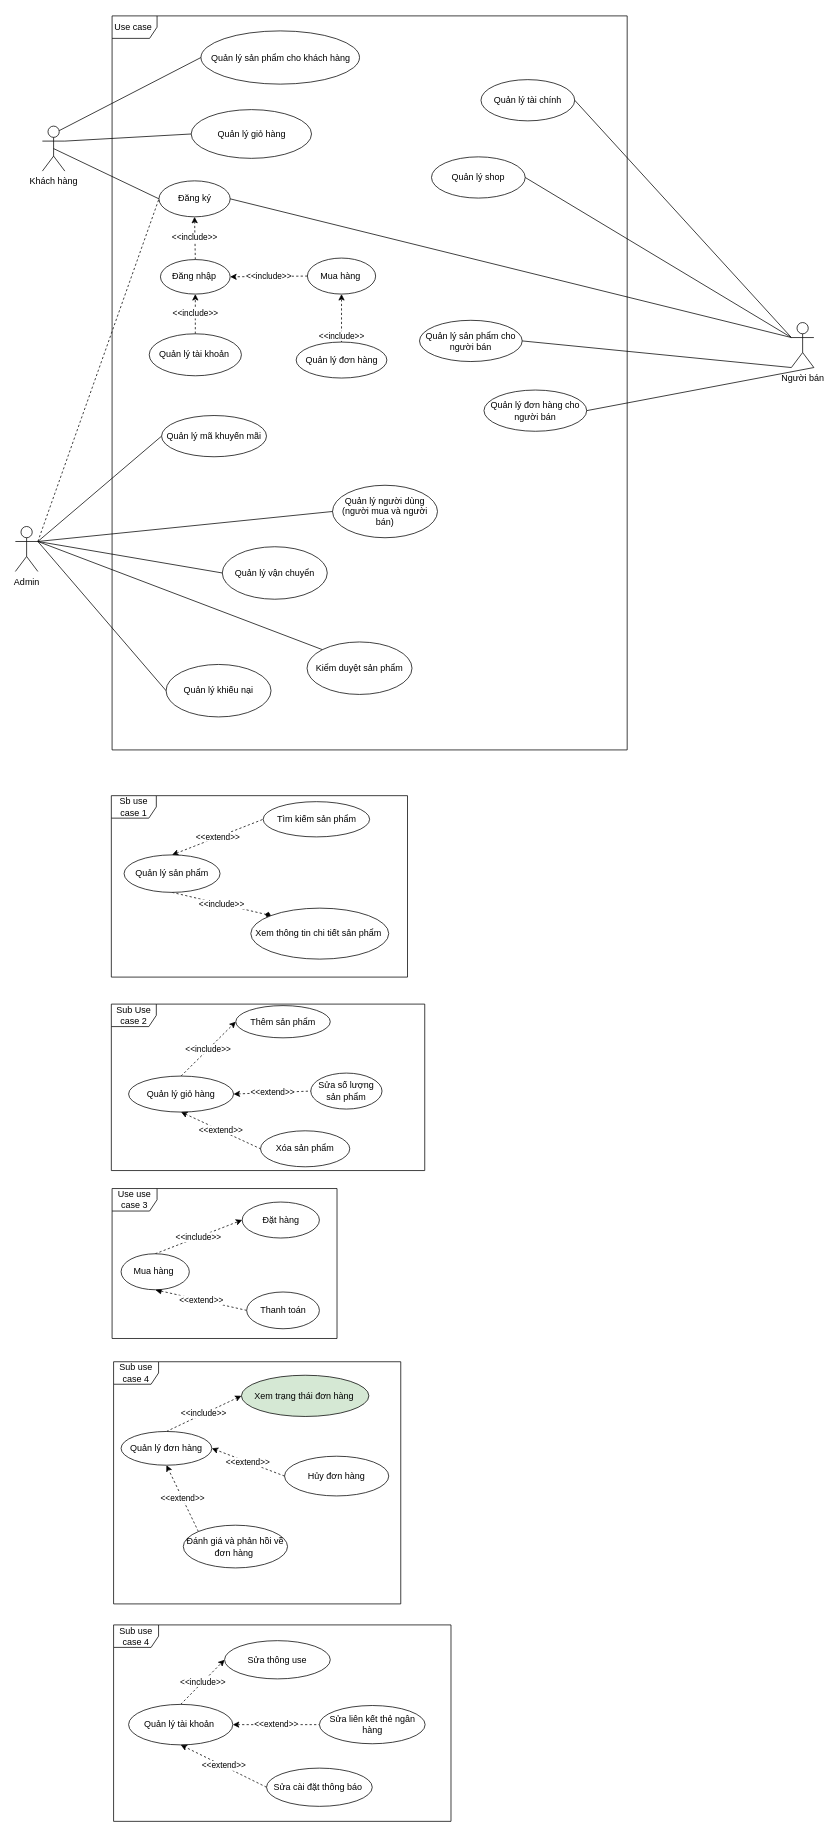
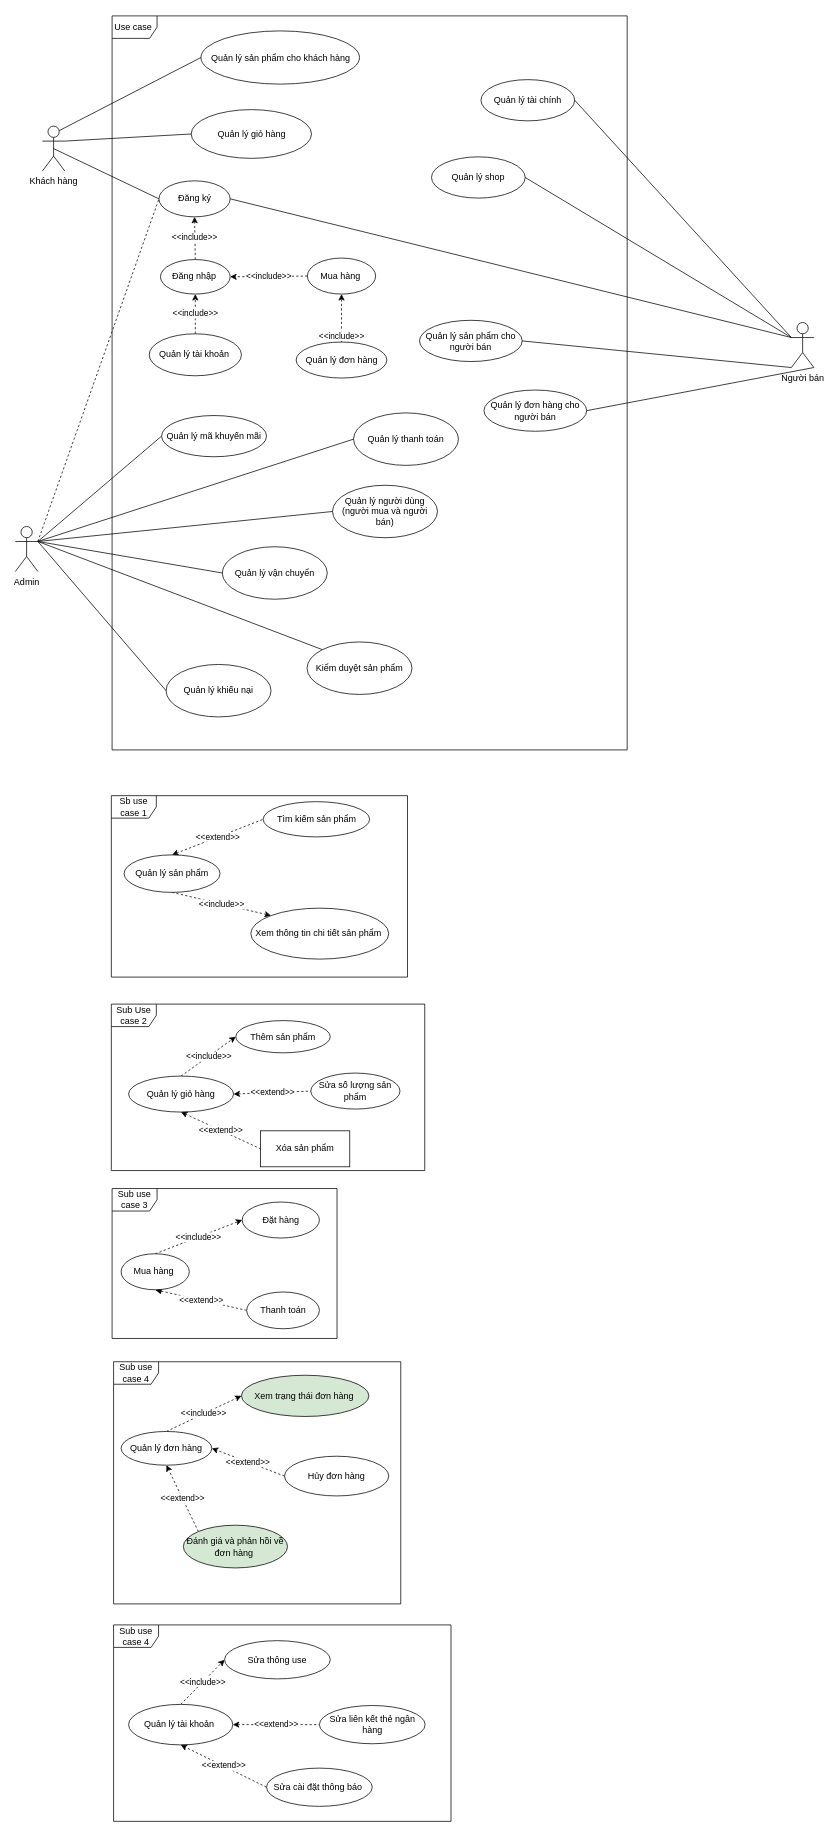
+ <mxCell id="69" value="Quản lý thanh toán" style="ellipse;whiteSpace=wrap;html=1;" parent="1" vertex="1"><mxGeometry x="471" y="549.5" width="140" height="70" as="geometry" /></mxCell>
+ <mxCell id="72" style="rounded=0;orthogonalLoop=1;jettySize=auto;html=1;exitX=1;exitY=0.333;exitDx=0;exitDy=0;exitPerimeter=0;entryX=0;entryY=0.5;entryDx=0;entryDy=0;endArrow=none;startFill=0;" parent="1" source="65" target="69" edge="1"><mxGeometry relative="1" as="geometry"><mxPoint x="60" y="731" as="sourcePoint" /><mxPoint x="271" y="594" as="targetPoint" /></mxGeometry></mxCell>
- <mxCell id="24" value="&amp;lt;&amp;lt;include&amp;gt;&amp;gt;" style="rounded=0;orthogonalLoop=1;jettySize=auto;html=1;exitX=0.5;exitY=1;exitDx=0;exitDy=0;entryX=0;entryY=0;entryDx=0;entryDy=0;dashed=1;endArrow=diamond;" parent="1" source="25" target="27" edge="1"><mxGeometry relative="1" as="geometry" /></mxCell>
+ <mxCell id="24" value="&amp;lt;&amp;lt;include&amp;gt;&amp;gt;" style="rounded=0;orthogonalLoop=1;jettySize=auto;html=1;exitX=0.5;exitY=1;exitDx=0;exitDy=0;entryX=0;entryY=0;entryDx=0;entryDy=0;dashed=1;" parent="1" source="25" target="27" edge="1"><mxGeometry relative="1" as="geometry" /></mxCell>
- <mxCell id="18" value="Thêm sản phẩm" style="ellipse;whiteSpace=wrap;html=1;" parent="1" vertex="1"><mxGeometry x="314" y="1340" width="126" height="43" as="geometry" /></mxCell>
+ <mxCell id="18" value="Thêm sản phẩm" style="ellipse;whiteSpace=wrap;html=1;" parent="1" vertex="1"><mxGeometry x="314" y="1360" width="126" height="43" as="geometry" /></mxCell>
- <mxCell id="19" value="Sửa số lượng sản phẩm" style="ellipse;whiteSpace=wrap;html=1;" parent="1" vertex="1"><mxGeometry x="414" y="1430" width="95" height="48" as="geometry" /></mxCell>
+ <mxCell id="19" value="Sửa số lượng sản phẩm" style="ellipse;whiteSpace=wrap;html=1;" parent="1" vertex="1"><mxGeometry x="414" y="1430" width="119" height="48" as="geometry" /></mxCell>
- <mxCell id="21" value="Xóa sản phẩm" style="ellipse;whiteSpace=wrap;html=1;" parent="1" vertex="1"><mxGeometry x="347" y="1507" width="119" height="48" as="geometry" /></mxCell>
+ <mxCell id="21" value="Xóa sản phẩm" style="whiteSpace=wrap;html=1;rounded=0;" parent="1" vertex="1"><mxGeometry x="347" y="1507" width="119" height="48" as="geometry" /></mxCell>
- <mxCell id="28" value="Use use case 3" style="shape=umlFrame;whiteSpace=wrap;html=1;pointerEvents=0;" parent="1" vertex="1"><mxGeometry x="149" y="1584" width="300" height="200" as="geometry" /></mxCell>
+ <mxCell id="28" value="Sub use case 3" style="shape=umlFrame;whiteSpace=wrap;html=1;pointerEvents=0;" parent="1" vertex="1"><mxGeometry x="149" y="1584" width="300" height="200" as="geometry" /></mxCell>
- <mxCell id="43" value="Đánh giá và phản hồi về đơn hàng&amp;nbsp;" style="ellipse;whiteSpace=wrap;html=1;" parent="1" vertex="1"><mxGeometry x="244" y="2033" width="139" height="57" as="geometry" /></mxCell>
+ <mxCell id="43" value="Đánh giá và phản hồi về đơn hàng&amp;nbsp;" style="ellipse;whiteSpace=wrap;html=1;fillColor=#d5e8d4;" parent="1" vertex="1"><mxGeometry x="244" y="2033" width="139" height="57" as="geometry" /></mxCell>
